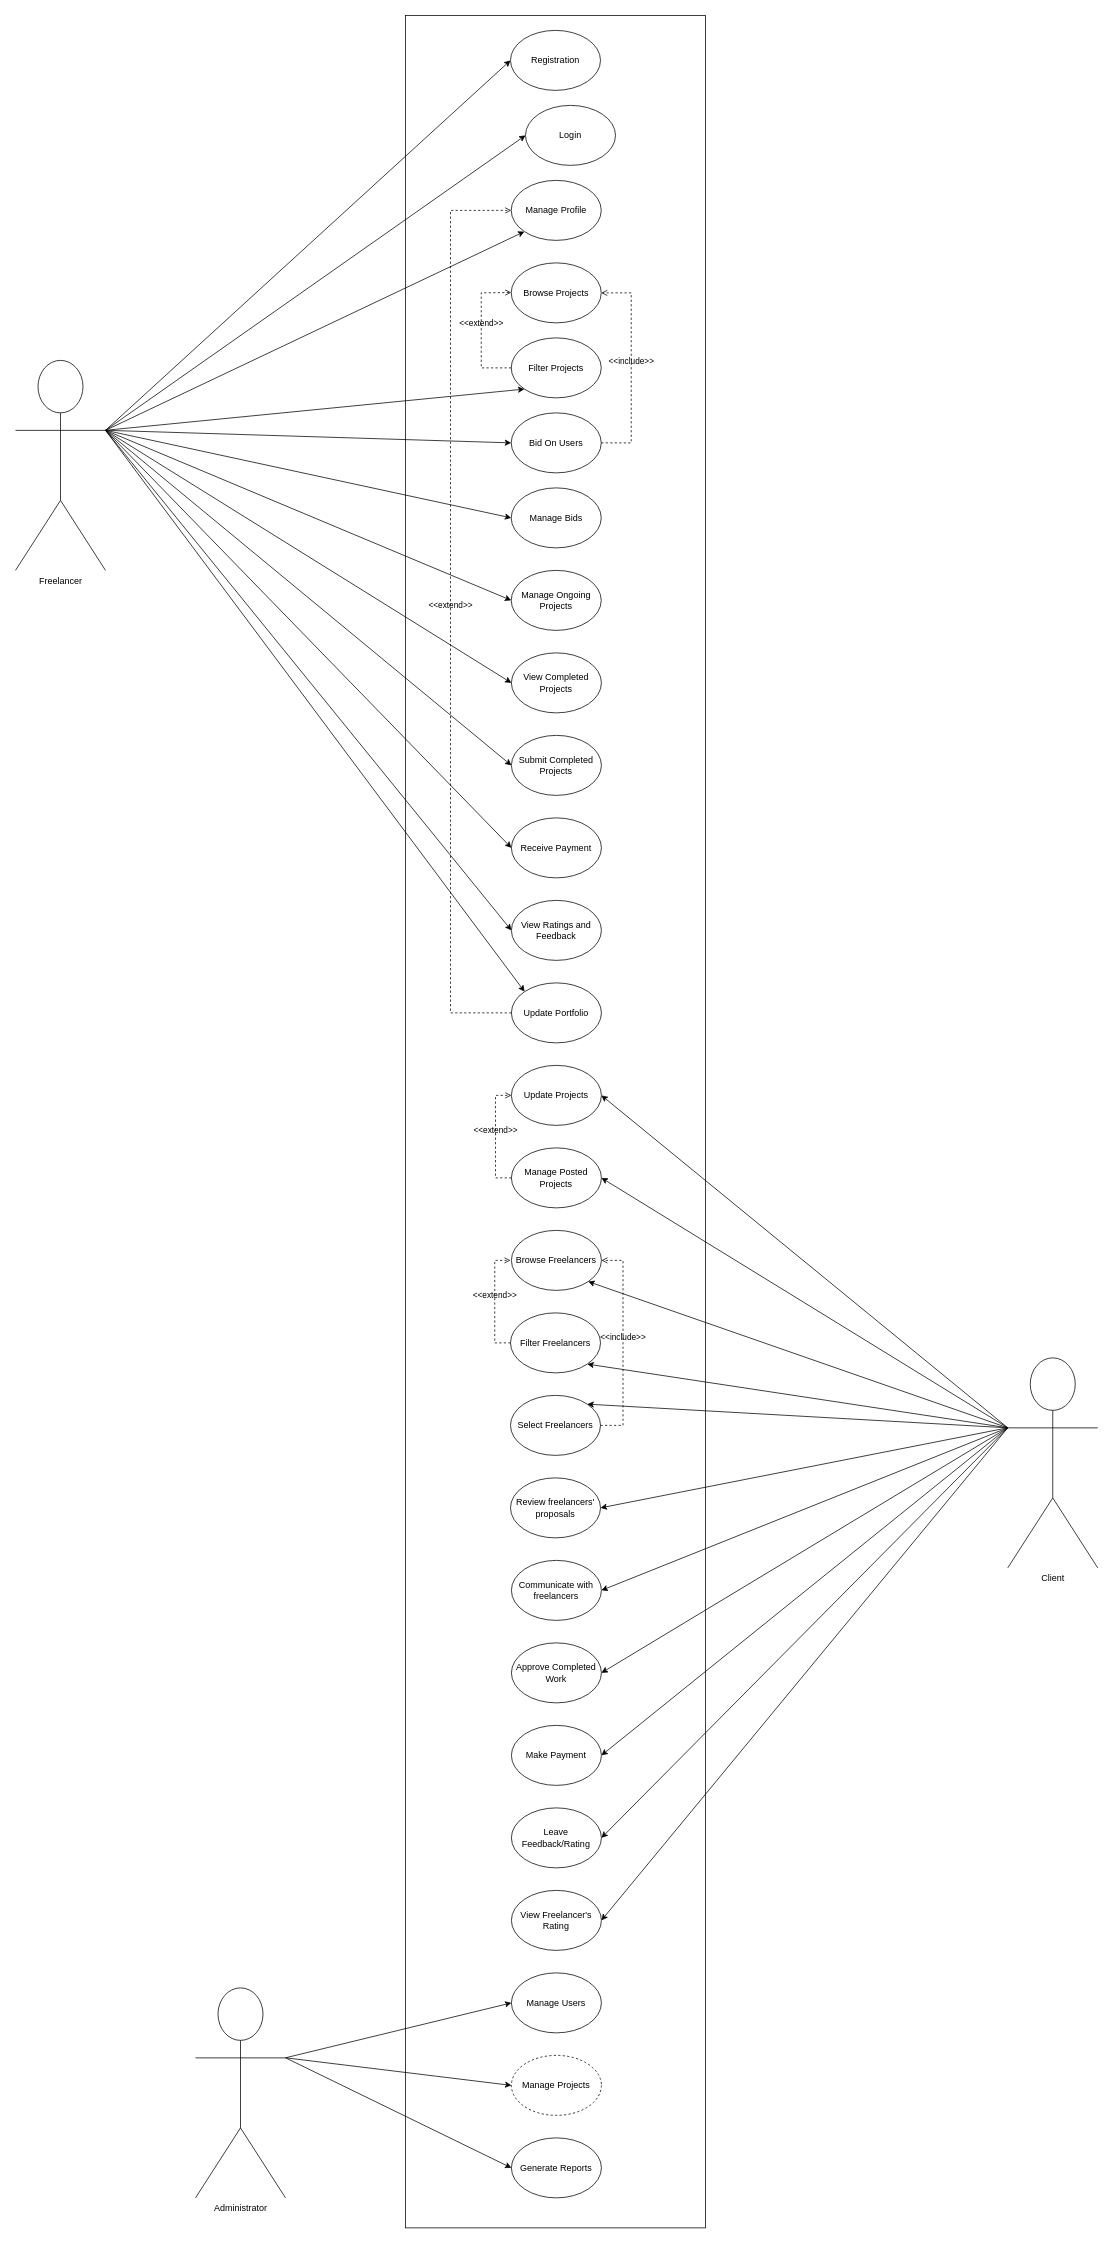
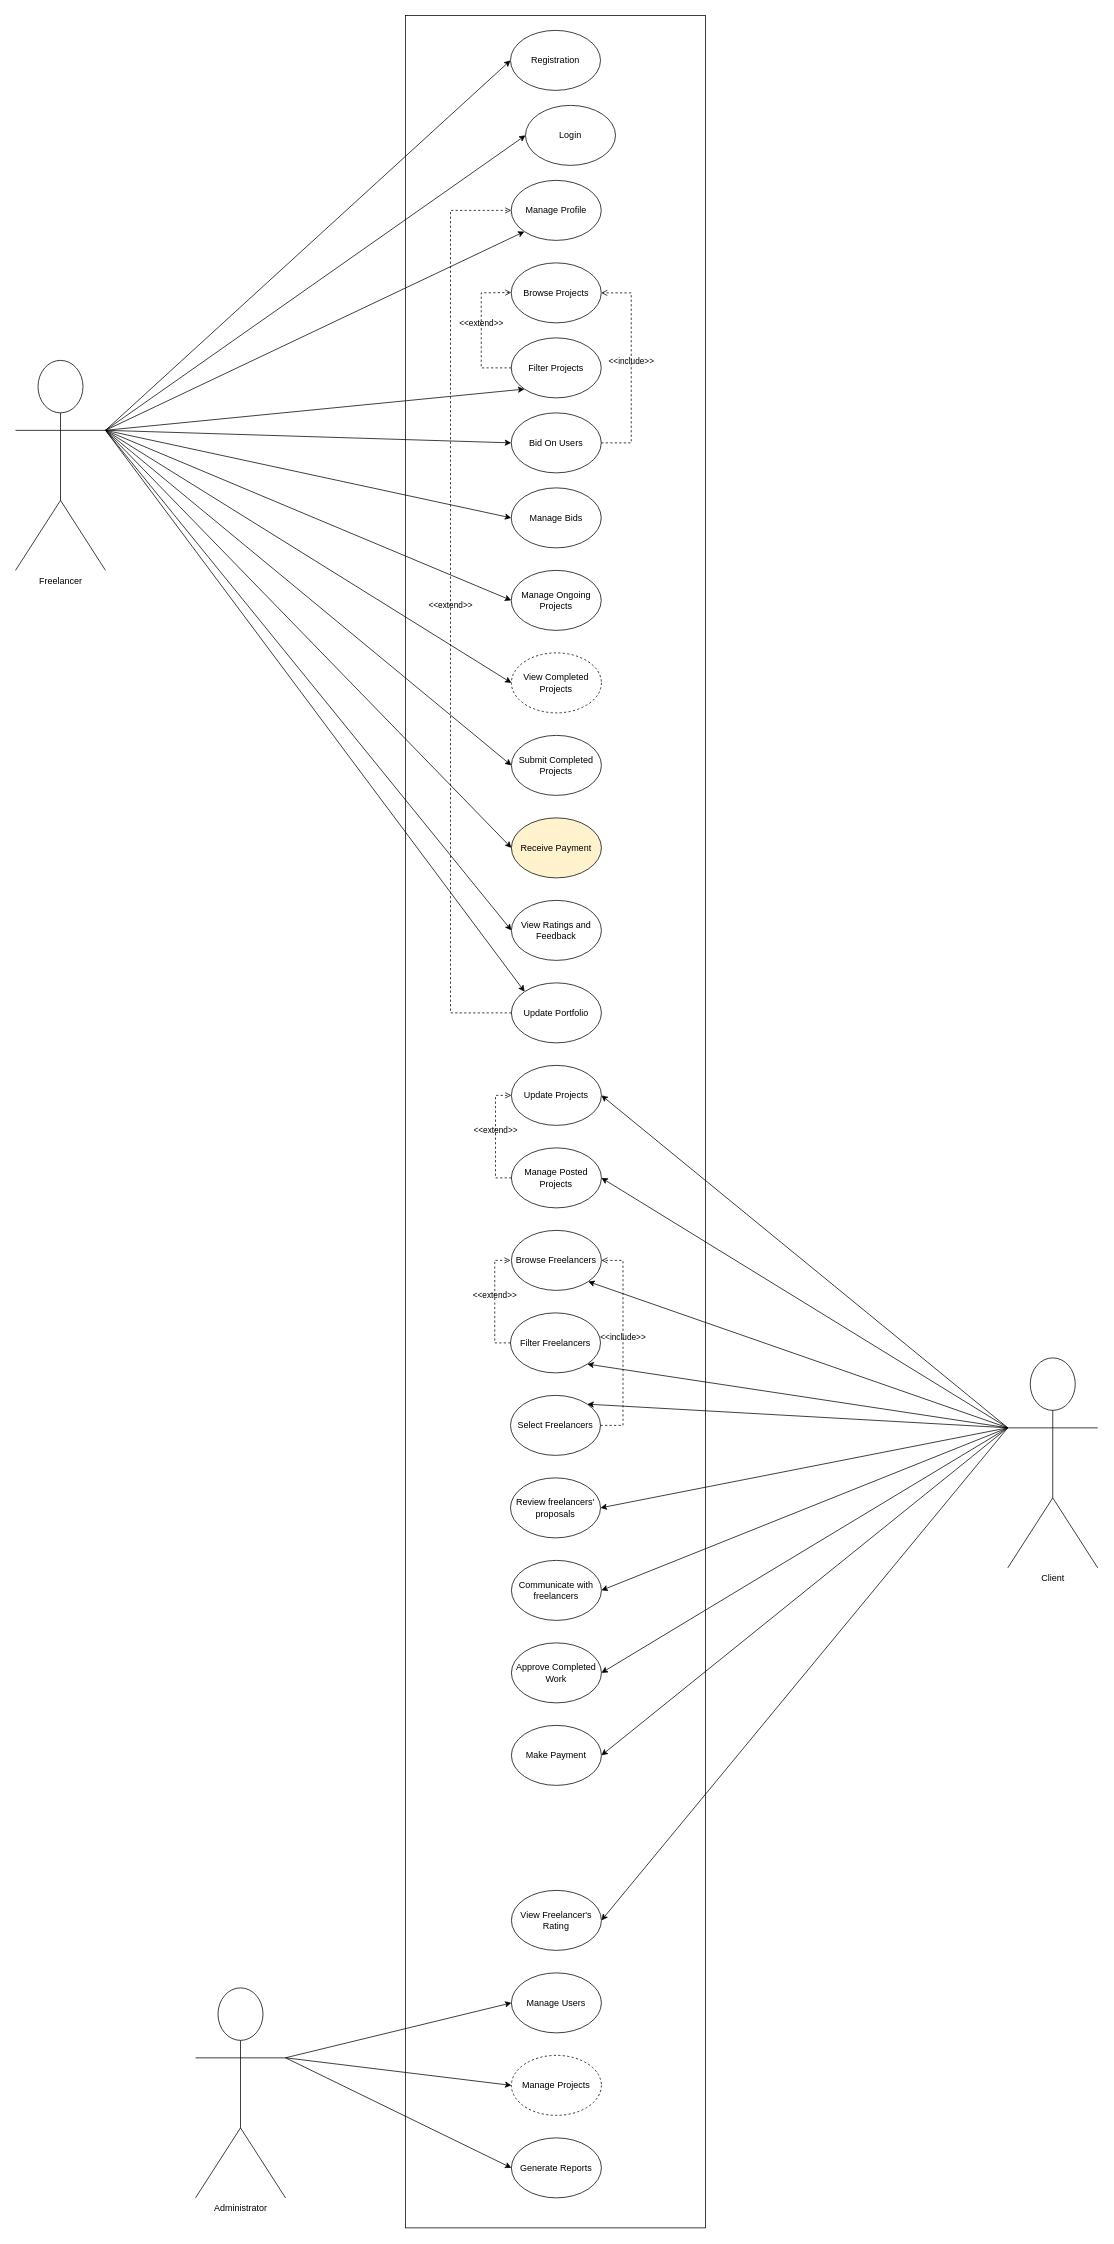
- <mxCell id="11" value="View Completed Projects" style="ellipse;whiteSpace=wrap;html=1;" parent="1" vertex="1"><mxGeometry x="681.22" y="870" width="120" height="80" as="geometry" /></mxCell>
+ <mxCell id="11" value="View Completed Projects" style="ellipse;whiteSpace=wrap;html=1;dashed=1;" parent="1" vertex="1"><mxGeometry x="681.22" y="870" width="120" height="80" as="geometry" /></mxCell>
- <mxCell id="13" value="Receive Payment" style="ellipse;whiteSpace=wrap;html=1;" parent="1" vertex="1"><mxGeometry x="681.22" y="1090" width="120" height="80" as="geometry" /></mxCell>
+ <mxCell id="13" value="Receive Payment" style="ellipse;whiteSpace=wrap;html=1;fillColor=#fff2cc;" parent="1" vertex="1"><mxGeometry x="681.22" y="1090" width="120" height="80" as="geometry" /></mxCell>
- <mxCell id="63" value="" style="endArrow=classic;html=1;rounded=0;entryX=1;entryY=0.5;entryDx=0;entryDy=0;exitX=0;exitY=0.333;exitDx=0;exitDy=0;exitPerimeter=0;" parent="1" source="53" target="30" edge="1"><mxGeometry width="50" height="50" relative="1" as="geometry"><mxPoint x="1090" y="2340" as="sourcePoint" /><mxPoint x="1140" y="2290" as="targetPoint" /></mxGeometry></mxCell>
- <mxCell id="30" value="Leave Feedback/Rating" style="ellipse;whiteSpace=wrap;html=1;" parent="1" vertex="1"><mxGeometry x="681.22" y="2410" width="120" height="80" as="geometry" /></mxCell>
